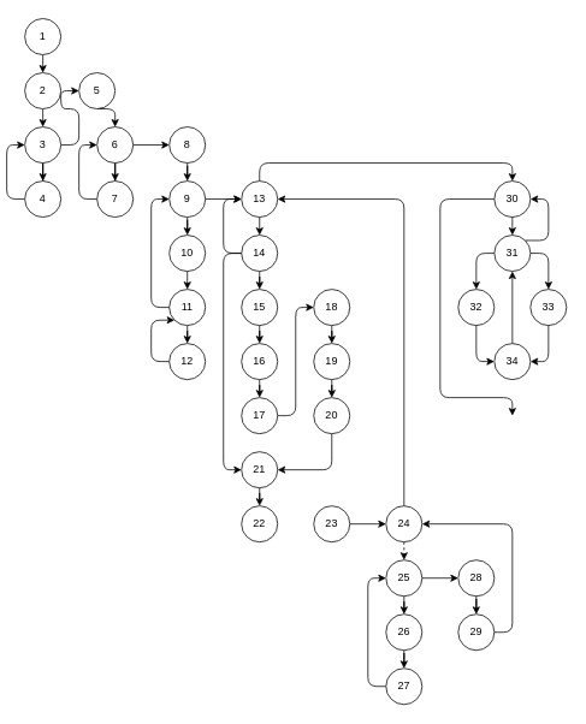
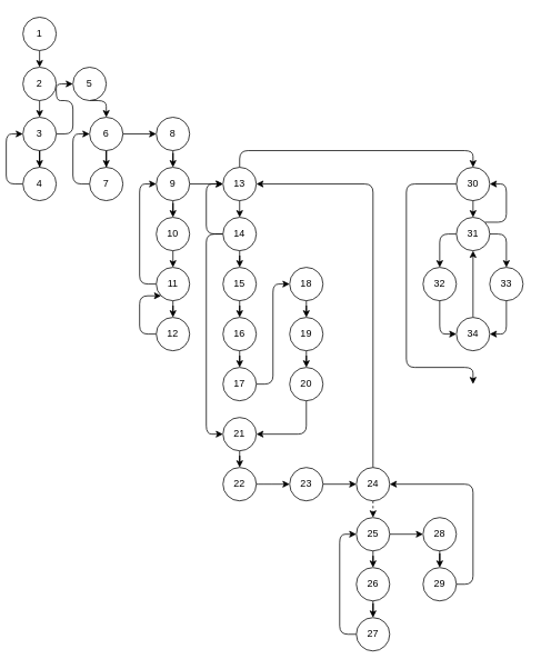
+ <mxCell id="39" value="" style="edgeStyle=orthogonalEdgeStyle;curved=1;orthogonalLoop=1;jettySize=auto;html=1;" edge="1" parent="1" source="40" target="43"><mxGeometry relative="1" as="geometry" /></mxCell>
